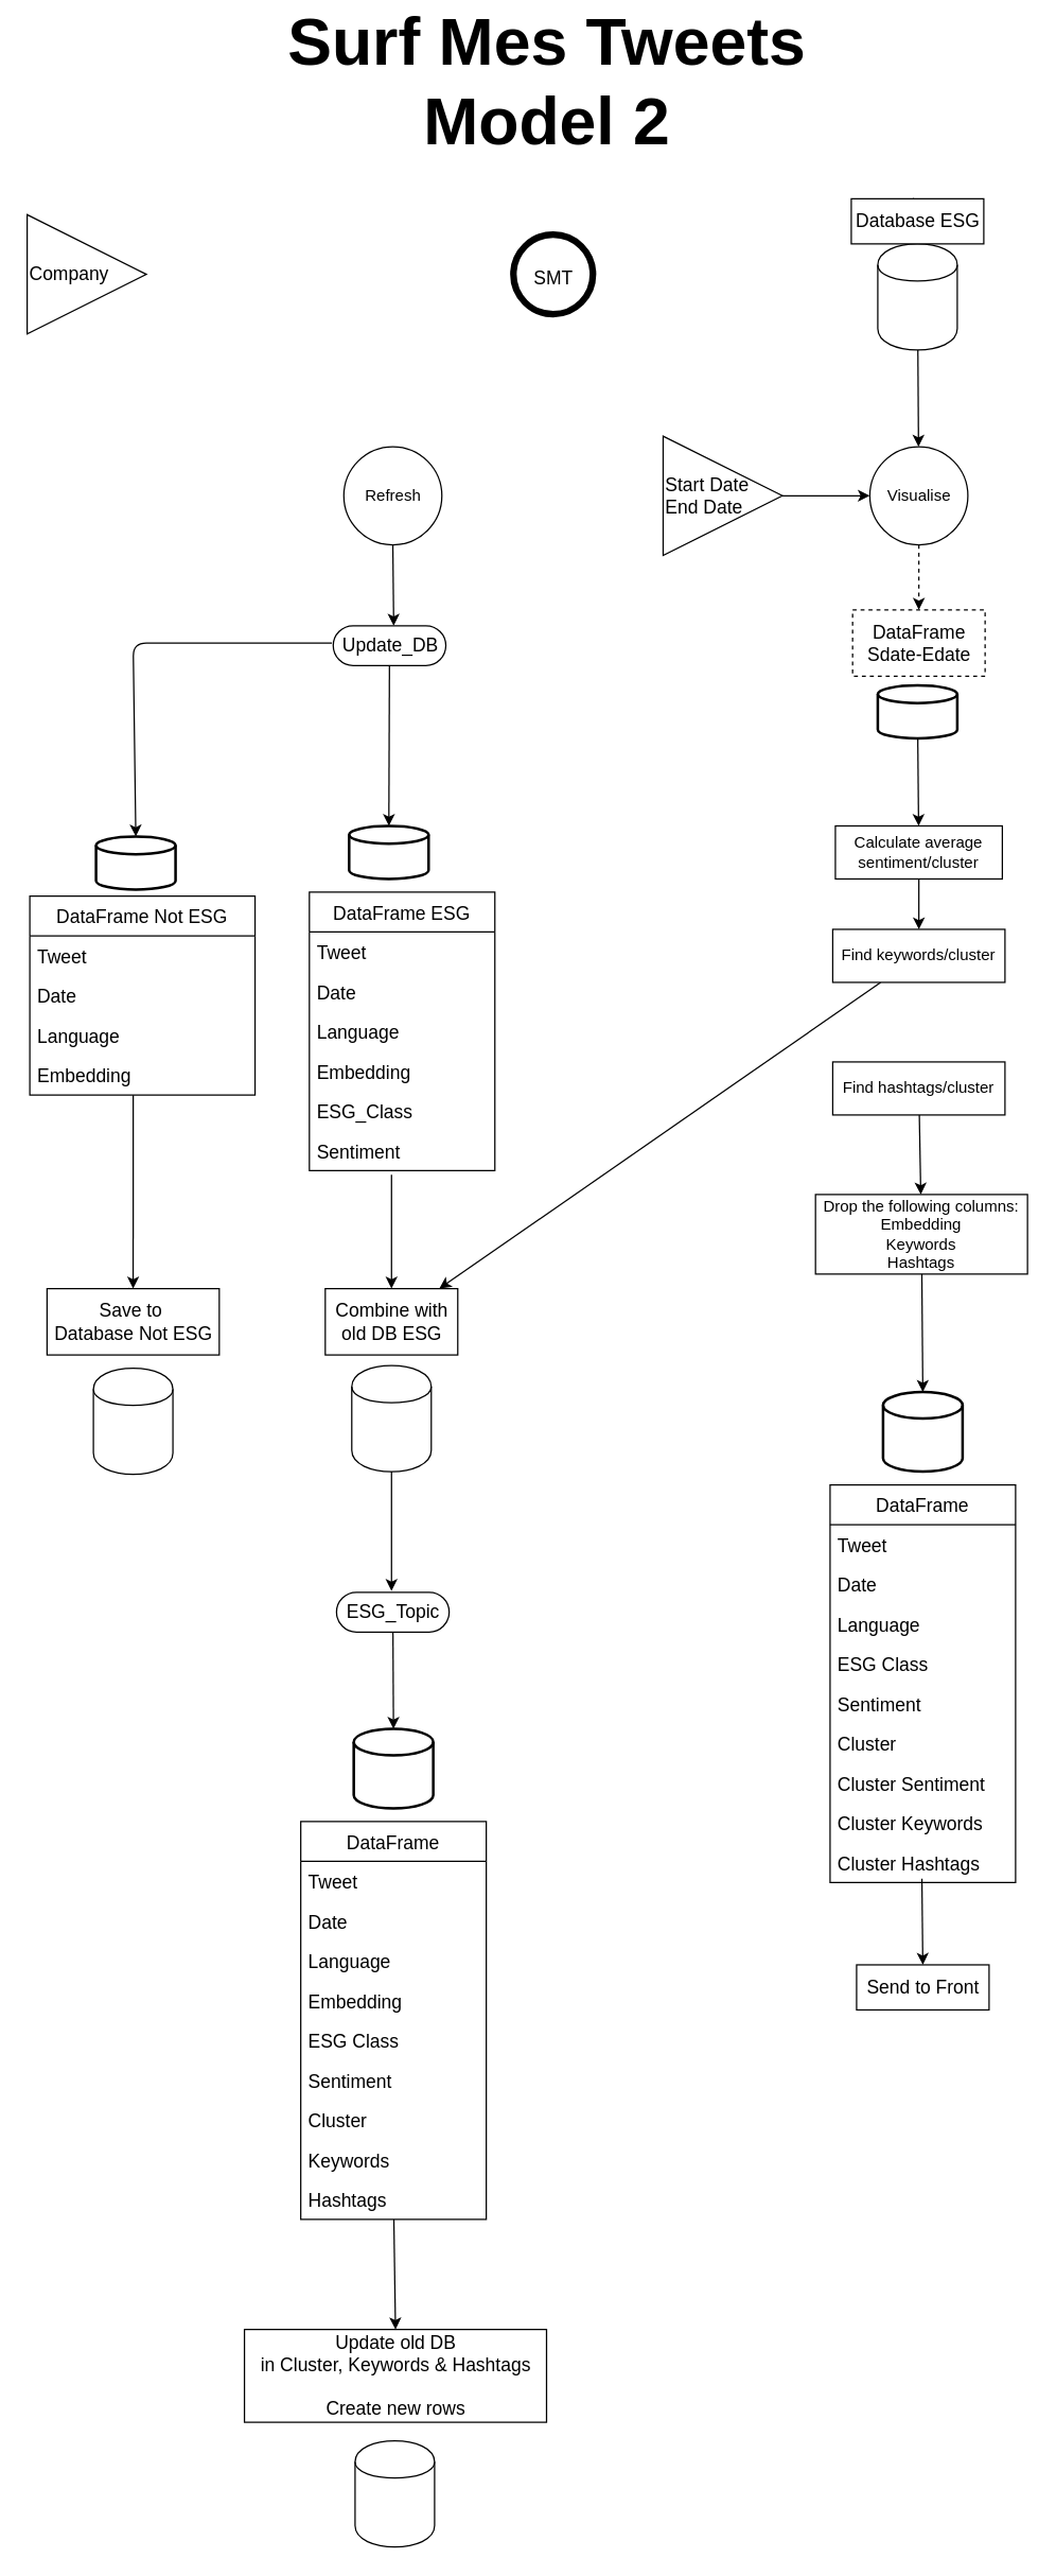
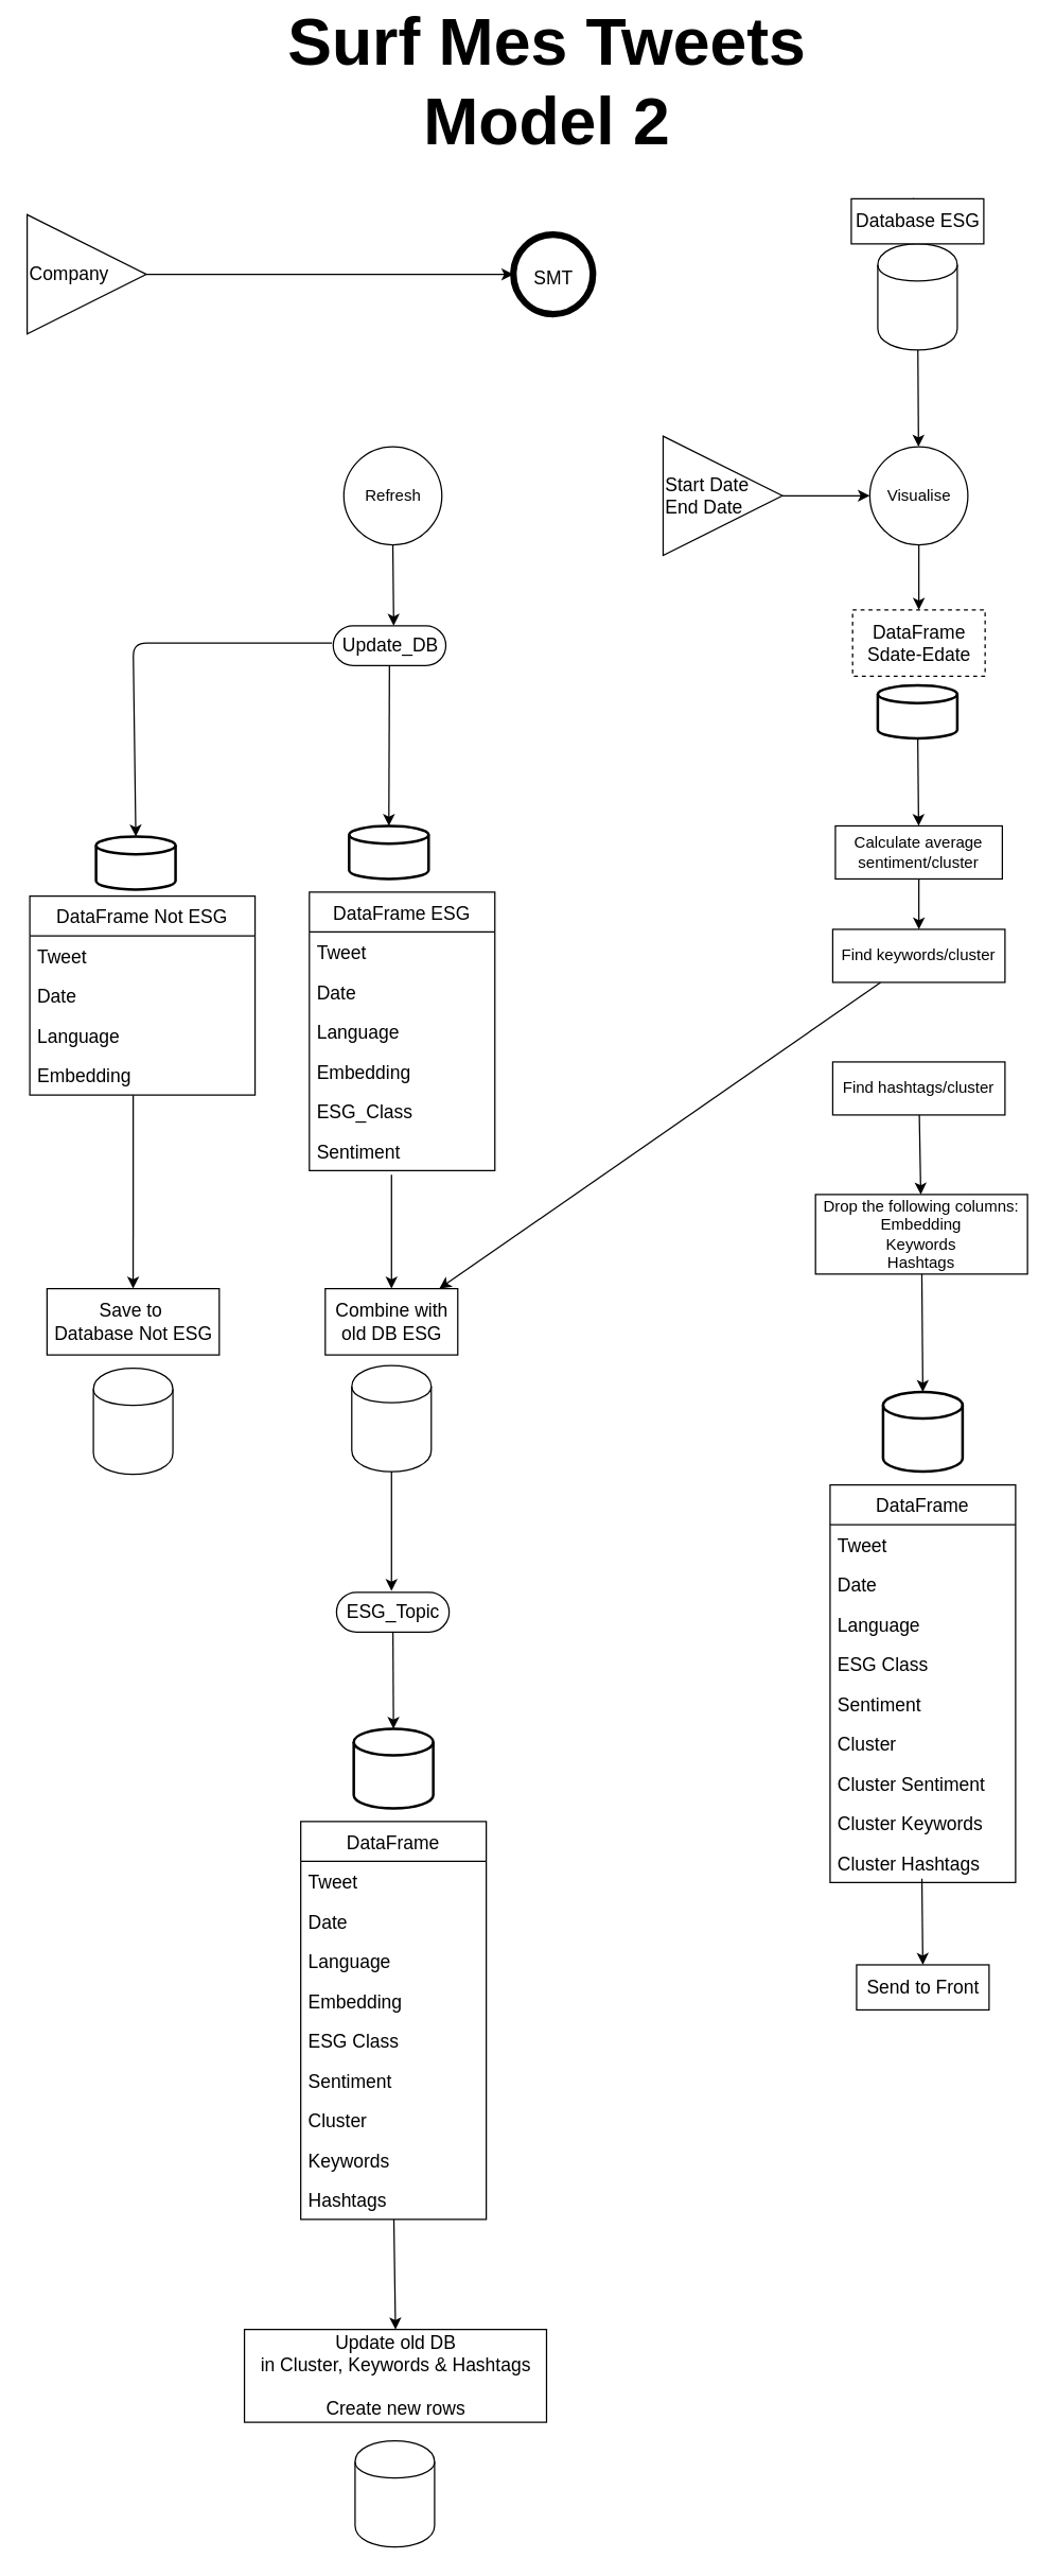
+ <mxCell id="5" style="edgeStyle=none;html=1;entryX=0;entryY=0.5;entryDx=0;entryDy=0;fontSize=14;" parent="1" source="6" target="7" edge="1"><mxGeometry relative="1" as="geometry" /></mxCell>
- <mxCell id="3" style="edgeStyle=none;html=1;fontSize=14;dashed=1;" parent="1" source="4" target="44" edge="1"><mxGeometry relative="1" as="geometry" /></mxCell>
+ <mxCell id="3" style="edgeStyle=none;html=1;fontSize=14;" parent="1" source="4" target="44" edge="1"><mxGeometry relative="1" as="geometry" /></mxCell>
